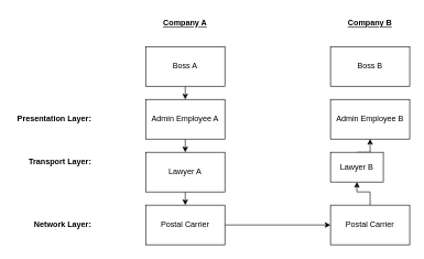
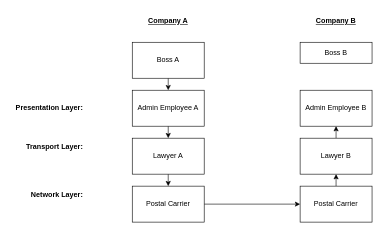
- <mxCell id="6" value="Boss B" style="rounded=0;whiteSpace=wrap;html=1;" parent="1" vertex="1"><mxGeometry x="500" y="70" width="120" height="60" as="geometry" /></mxCell>
+ <mxCell id="6" value="Boss B" style="rounded=0;whiteSpace=wrap;html=1;" parent="1" vertex="1"><mxGeometry x="500" y="70" width="120" height="35" as="geometry" /></mxCell>
- <mxCell id="15" value="Lawyer B" style="rounded=0;whiteSpace=wrap;html=1;" parent="1" vertex="1"><mxGeometry x="500" y="230" width="80" height="45" as="geometry" /></mxCell>
+ <mxCell id="15" value="Lawyer B" style="rounded=0;whiteSpace=wrap;html=1;" parent="1" vertex="1"><mxGeometry x="500" y="230" width="120" height="60" as="geometry" /></mxCell>
- <mxCell id="20" value="Network Layer:" style="text;html=1;align=right;verticalAlign=middle;whiteSpace=wrap;rounded=0;fontStyle=1" parent="1" vertex="1"><mxGeometry x="20" y="325" width="120" height="30" as="geometry" /></mxCell>
+ <mxCell id="20" value="Network Layer:" style="text;html=1;align=right;verticalAlign=middle;whiteSpace=wrap;rounded=0;fontStyle=1" parent="1" vertex="1"><mxGeometry x="20" y="310" width="120" height="30" as="geometry" /></mxCell>
